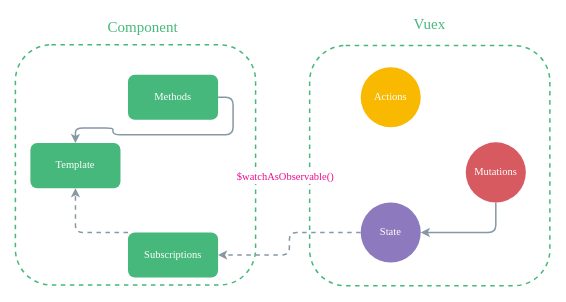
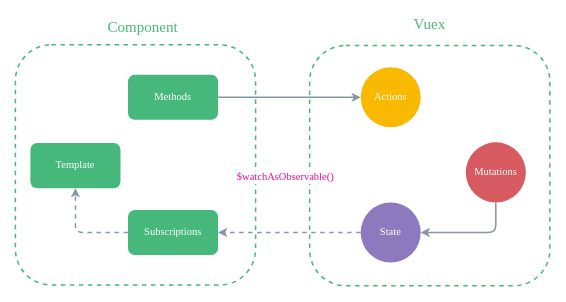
- <mxCell id="12" style="edgeStyle=orthogonalEdgeStyle;orthogonalLoop=1;jettySize=auto;html=1;exitX=1;exitY=0.5;exitDx=0;exitDy=0;fontFamily=Verdana;fontSize=14;strokeColor=#8698a4;strokeWidth=2;rounded=1;" edge="1" parent="1" source="4" target="3"><mxGeometry relative="1" as="geometry"><mxPoint x="480" y="309" as="sourcePoint" /><mxPoint x="170" y="309" as="targetPoint" /></mxGeometry></mxCell>
+ <mxCell id="12" style="edgeStyle=orthogonalEdgeStyle;orthogonalLoop=1;jettySize=auto;html=1;exitX=1;exitY=0.5;exitDx=0;exitDy=0;fontFamily=Verdana;fontSize=14;strokeColor=#8698a4;strokeWidth=2;rounded=1;entryX=0;entryY=0.5;entryDx=0;entryDy=0;" edge="1" parent="1" source="4" target="11"><mxGeometry relative="1" as="geometry"><mxPoint x="480" y="309" as="sourcePoint" /><mxPoint x="170" y="309" as="targetPoint" /></mxGeometry></mxCell>
- <mxCell id="5" value="&lt;font color=&quot;#ffffff&quot; style=&quot;font-size: 14px;&quot;&gt;Subscriptions&lt;/font&gt;" style="rounded=1;whiteSpace=wrap;html=1;dashed=1;strokeColor=none;strokeWidth=2;fillColor=#47b87b;fontSize=14;fontFamily=Verdana;" vertex="1" parent="1"><mxGeometry x="170" y="309" width="120" height="60" as="geometry" /></mxCell>
+ <mxCell id="5" value="&lt;font color=&quot;#ffffff&quot; style=&quot;font-size: 14px;&quot;&gt;Subscriptions&lt;/font&gt;" style="rounded=1;whiteSpace=wrap;html=1;dashed=1;strokeColor=none;strokeWidth=2;fillColor=#47b87b;fontSize=14;fontFamily=Verdana;" vertex="1" parent="1"><mxGeometry x="170" y="279" width="120" height="60" as="geometry" /></mxCell>
